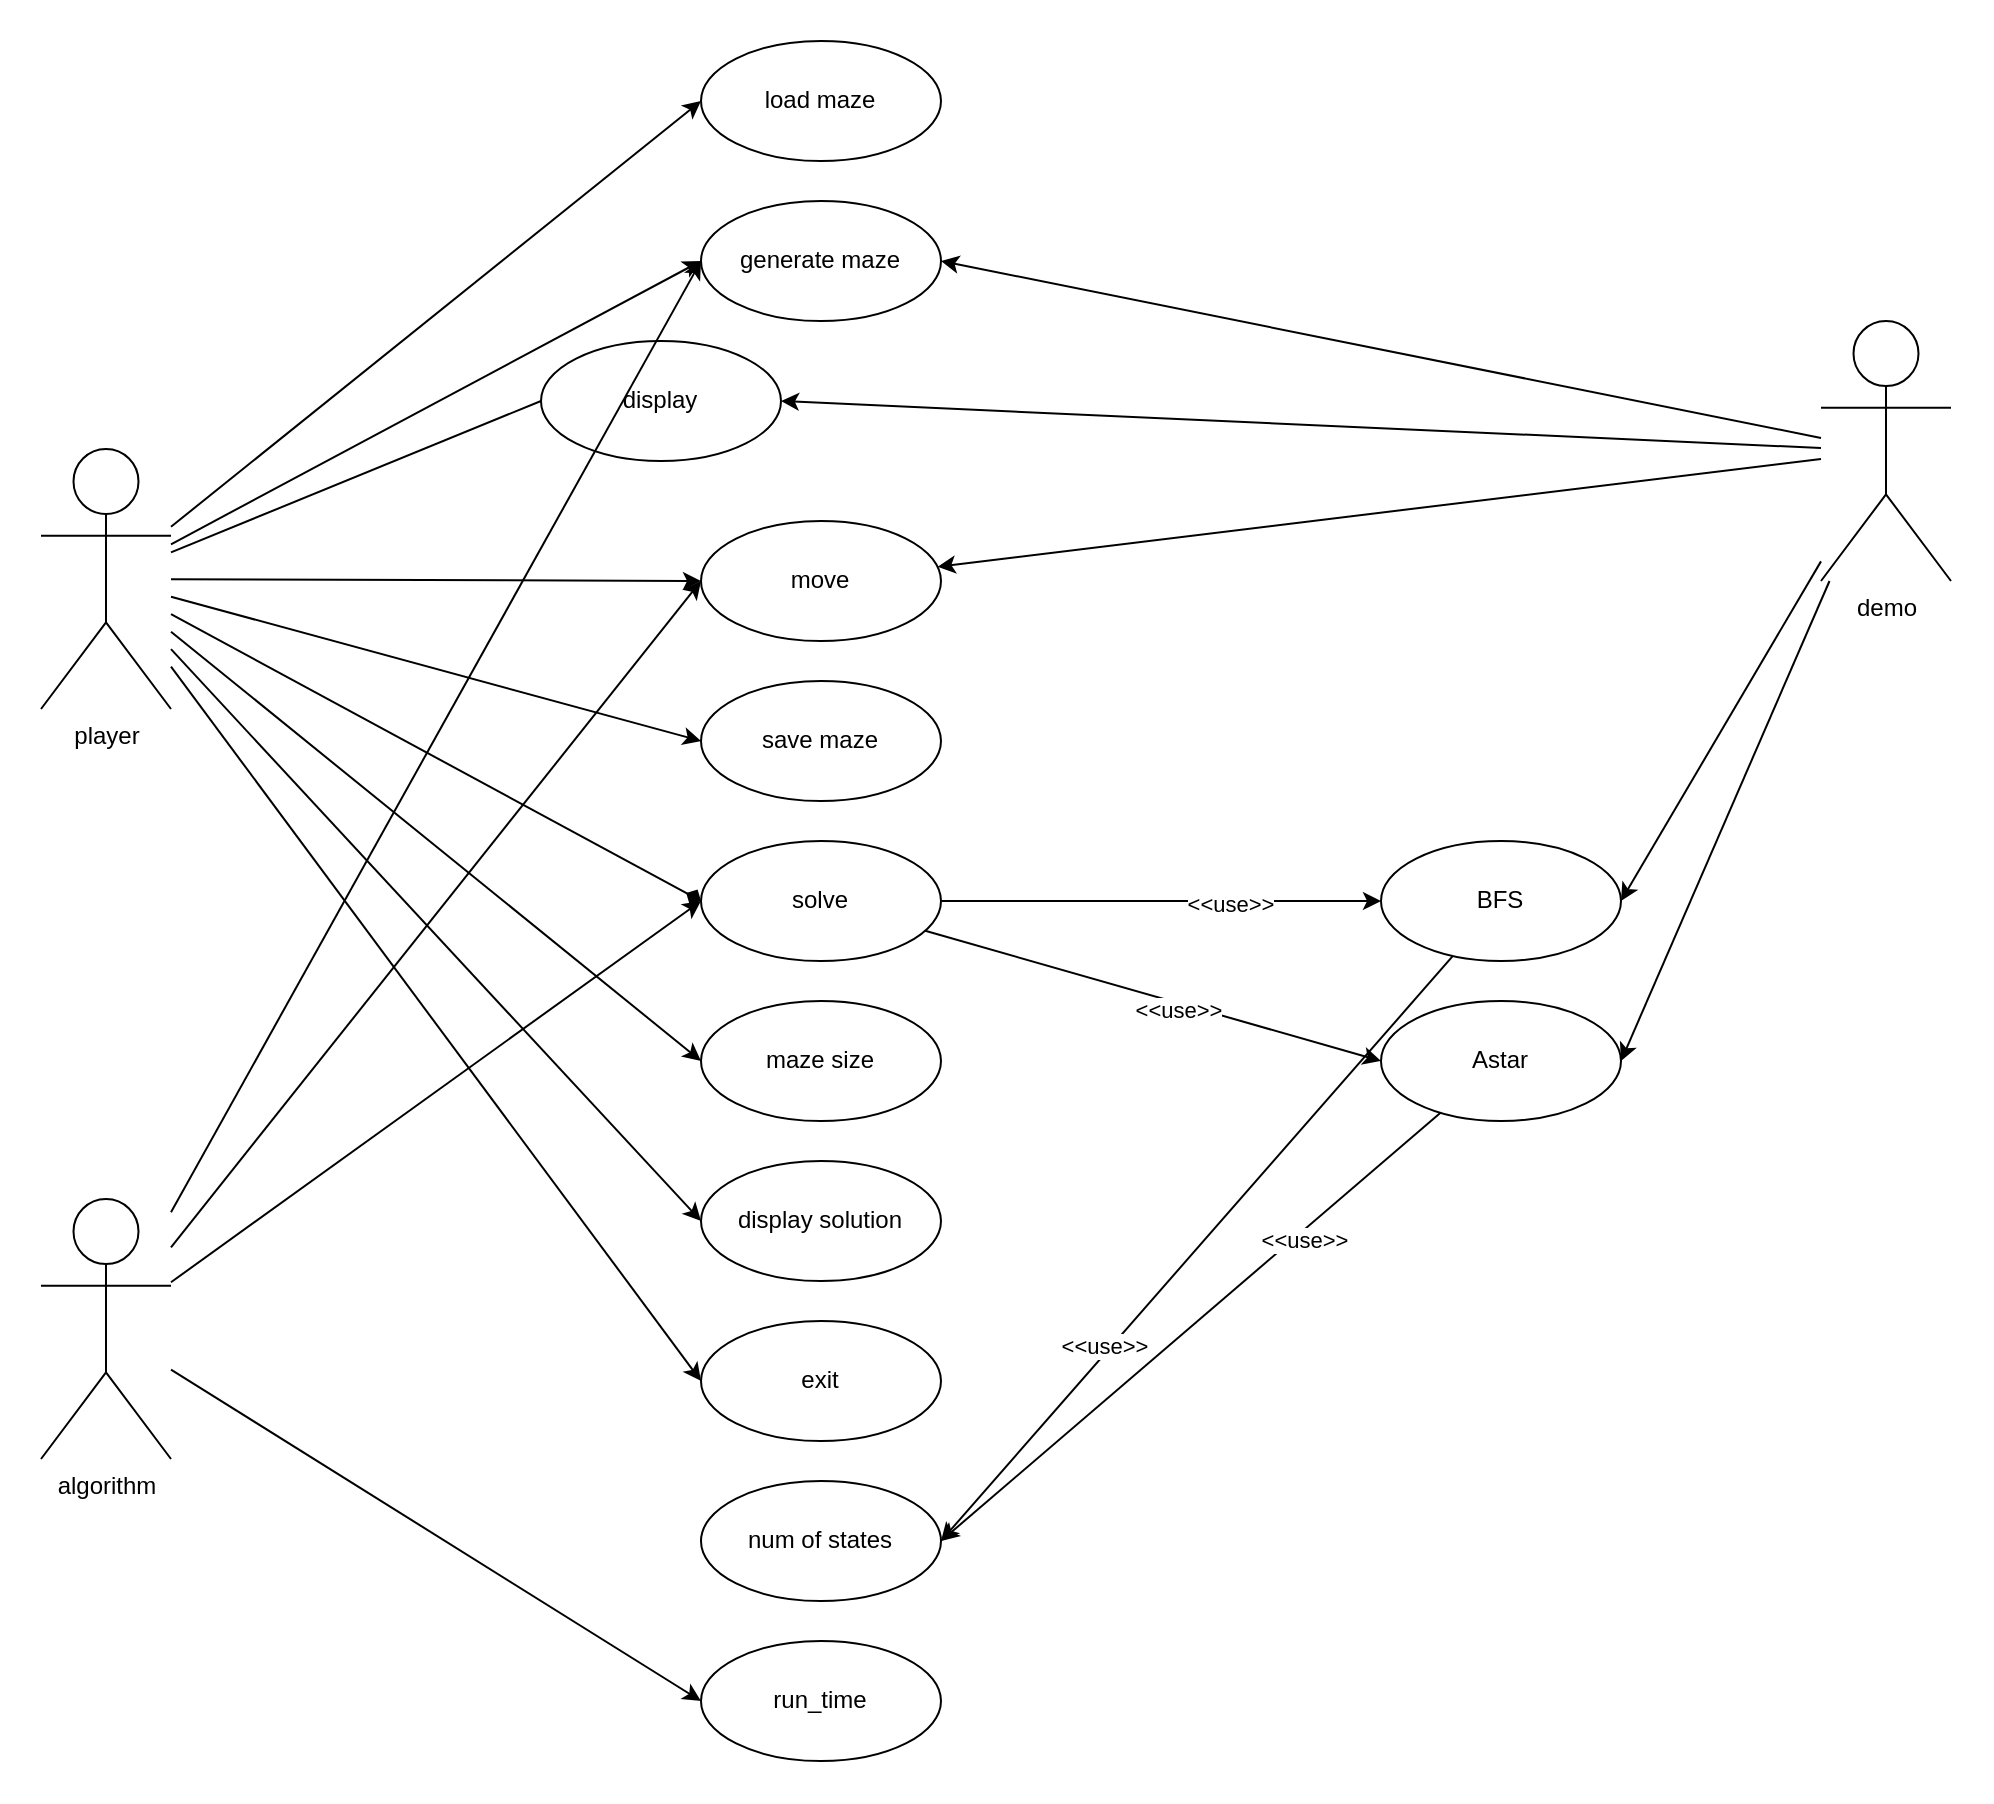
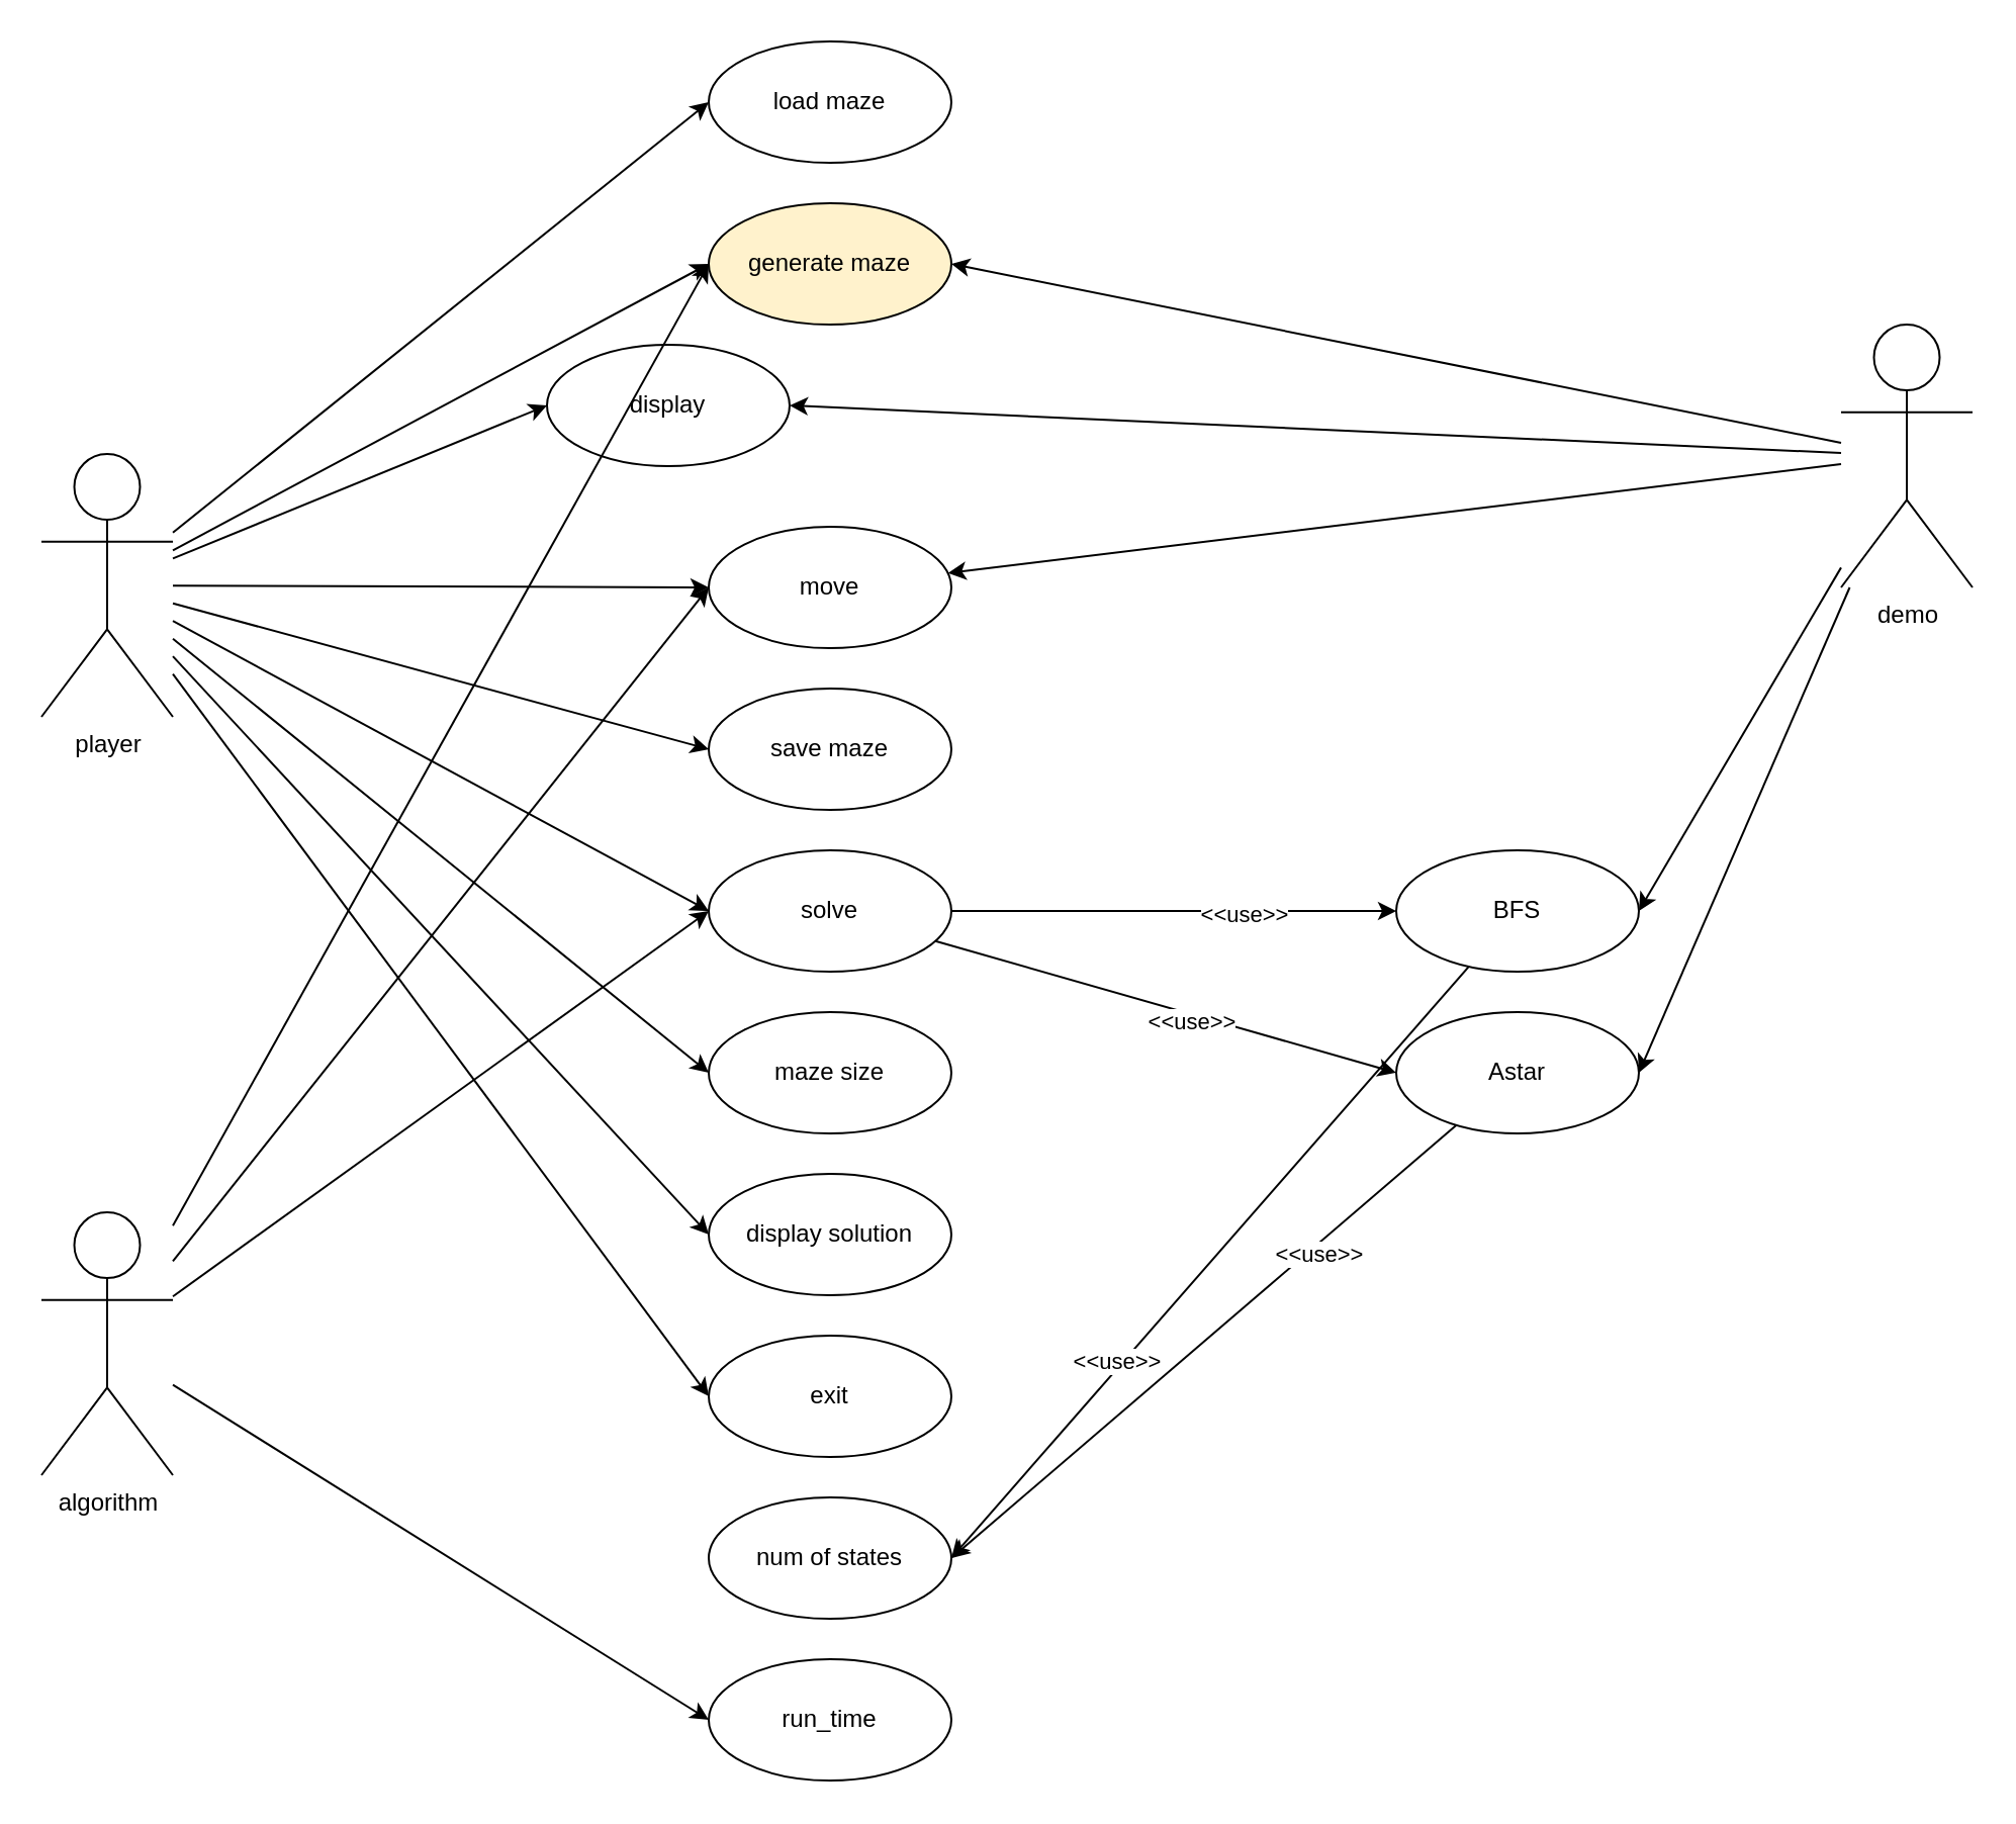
- <mxCell id="12" value="generate maze" style="ellipse;whiteSpace=wrap;html=1;" vertex="1" parent="1"><mxGeometry x="350" y="100" width="120" height="60" as="geometry" /></mxCell>
+ <mxCell id="12" value="generate maze" style="ellipse;whiteSpace=wrap;html=1;fillColor=#fff2cc;" vertex="1" parent="1"><mxGeometry x="350" y="100" width="120" height="60" as="geometry" /></mxCell>
- <mxCell id="4" style="rounded=0;orthogonalLoop=1;jettySize=auto;html=1;entryX=0;entryY=0.5;entryDx=0;entryDy=0;endArrow=none;" edge="1" parent="1" source="11" target="13"><mxGeometry relative="1" as="geometry" /></mxCell>
+ <mxCell id="4" style="rounded=0;orthogonalLoop=1;jettySize=auto;html=1;entryX=0;entryY=0.5;entryDx=0;entryDy=0;" edge="1" parent="1" source="11" target="13"><mxGeometry relative="1" as="geometry" /></mxCell>
- <mxCell id="10" style="rounded=0;orthogonalLoop=1;jettySize=auto;html=1;entryX=0;entryY=0.5;entryDx=0;entryDy=0;endArrow=diamond;" edge="1" parent="1" source="11" target="36"><mxGeometry relative="1" as="geometry" /></mxCell>
+ <mxCell id="10" style="rounded=0;orthogonalLoop=1;jettySize=auto;html=1;entryX=0;entryY=0.5;entryDx=0;entryDy=0;" edge="1" parent="1" source="11" target="36"><mxGeometry relative="1" as="geometry" /></mxCell>
